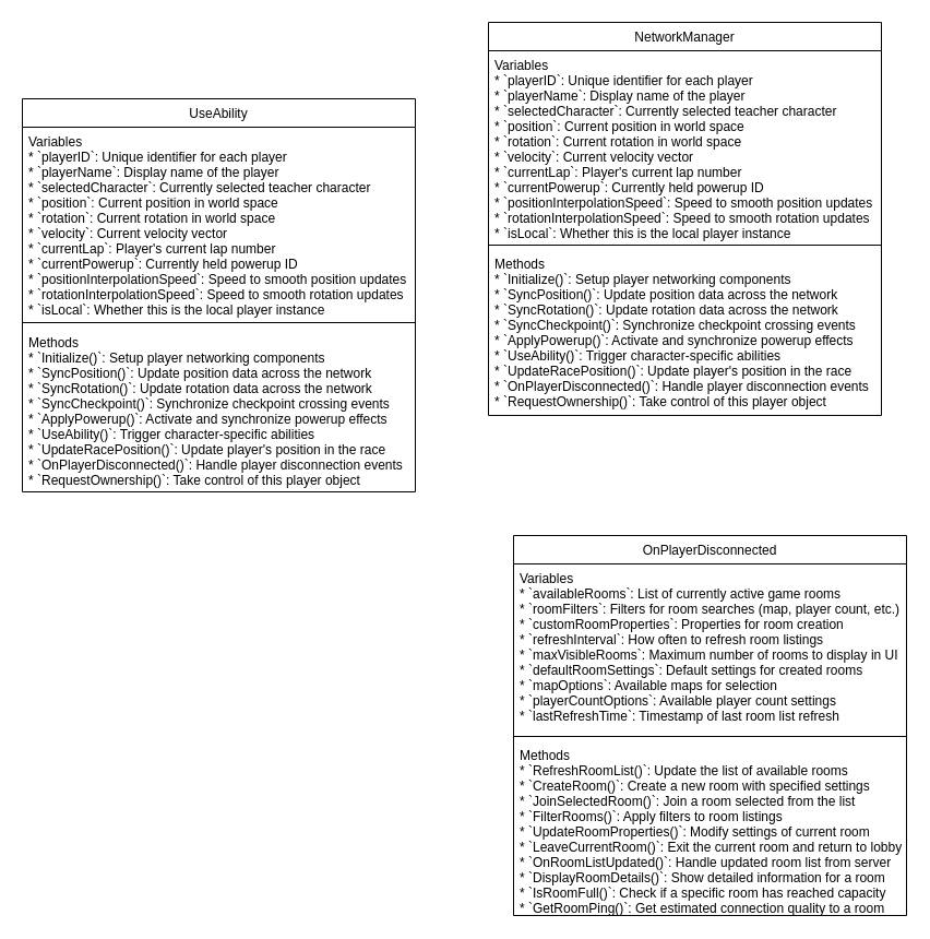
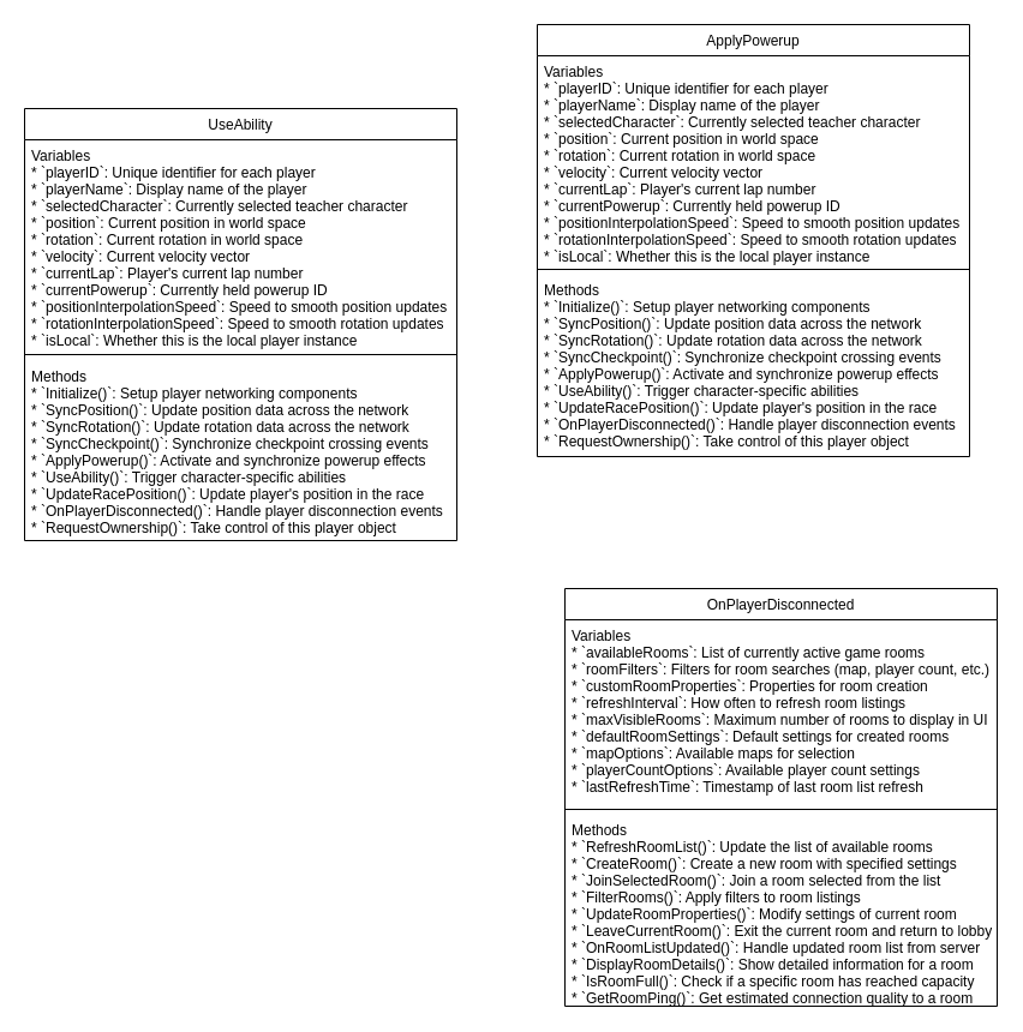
- <mxCell id="10" value="NetworkManager" style="swimlane;fontStyle=0;align=center;verticalAlign=top;childLayout=stackLayout;horizontal=1;startSize=26;horizontalStack=0;resizeParent=1;resizeLast=0;collapsible=1;marginBottom=0;rounded=0;shadow=0;strokeWidth=1;" parent="1" vertex="1"><mxGeometry x="447" y="20" width="360" height="360" as="geometry"><mxRectangle x="550" y="140" width="160" height="26" as="alternateBounds" /></mxGeometry></mxCell>
+ <mxCell id="10" value="ApplyPowerup" style="swimlane;fontStyle=0;align=center;verticalAlign=top;childLayout=stackLayout;horizontal=1;startSize=26;horizontalStack=0;resizeParent=1;resizeLast=0;collapsible=1;marginBottom=0;rounded=0;shadow=0;strokeWidth=1;" parent="1" vertex="1"><mxGeometry x="447" y="20" width="360" height="360" as="geometry"><mxRectangle x="550" y="140" width="160" height="26" as="alternateBounds" /></mxGeometry></mxCell>
